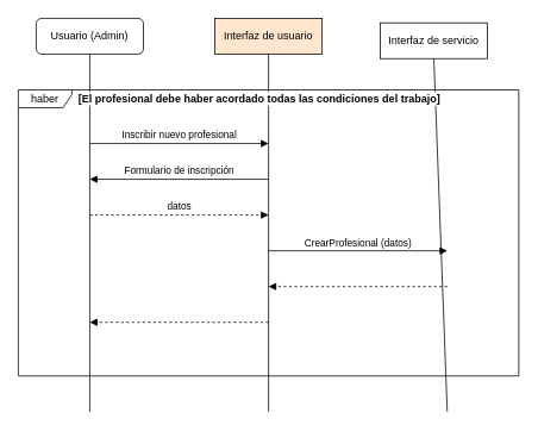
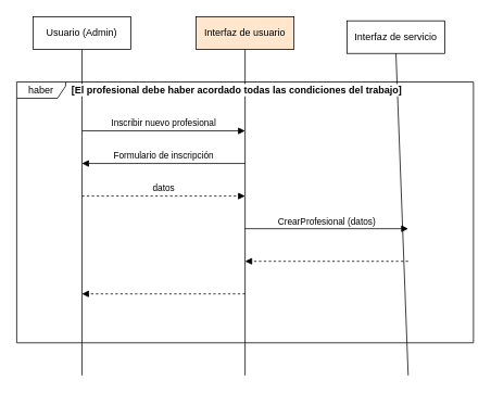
- <mxCell id="3" value="Usuario (Admin)" style="whiteSpace=wrap;html=1;rounded=1;" vertex="1" parent="1"><mxGeometry x="40" y="20" width="120" height="40" as="geometry" /></mxCell>
+ <mxCell id="3" value="Usuario (Admin)" style="rounded=0;whiteSpace=wrap;html=1;" vertex="1" parent="1"><mxGeometry x="40" y="20" width="120" height="40" as="geometry" /></mxCell>
